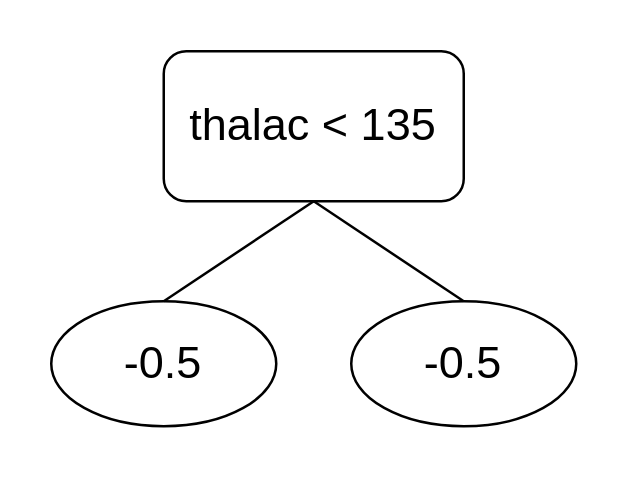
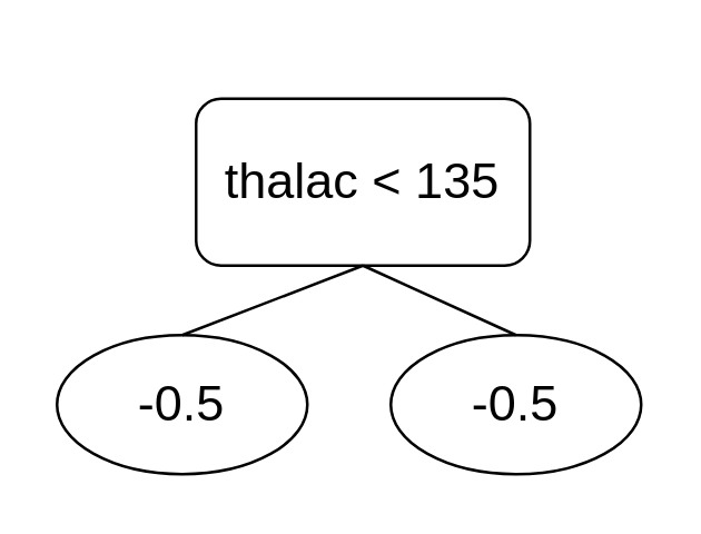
- <mxCell id="2" value="&lt;font style=&quot;font-size: 18px&quot;&gt;thalac &amp;lt; 135&lt;/font&gt;" style="rounded=1;whiteSpace=wrap;html=1;" vertex="1" parent="1"><mxGeometry x="65" y="20" width="120" height="60" as="geometry" /></mxCell>
+ <mxCell id="2" value="&lt;font style=&quot;font-size: 18px&quot;&gt;thalac &amp;lt; 135&lt;/font&gt;" style="rounded=1;whiteSpace=wrap;html=1;" vertex="1" parent="1"><mxGeometry x="70" y="35" width="120" height="60" as="geometry" /></mxCell>
